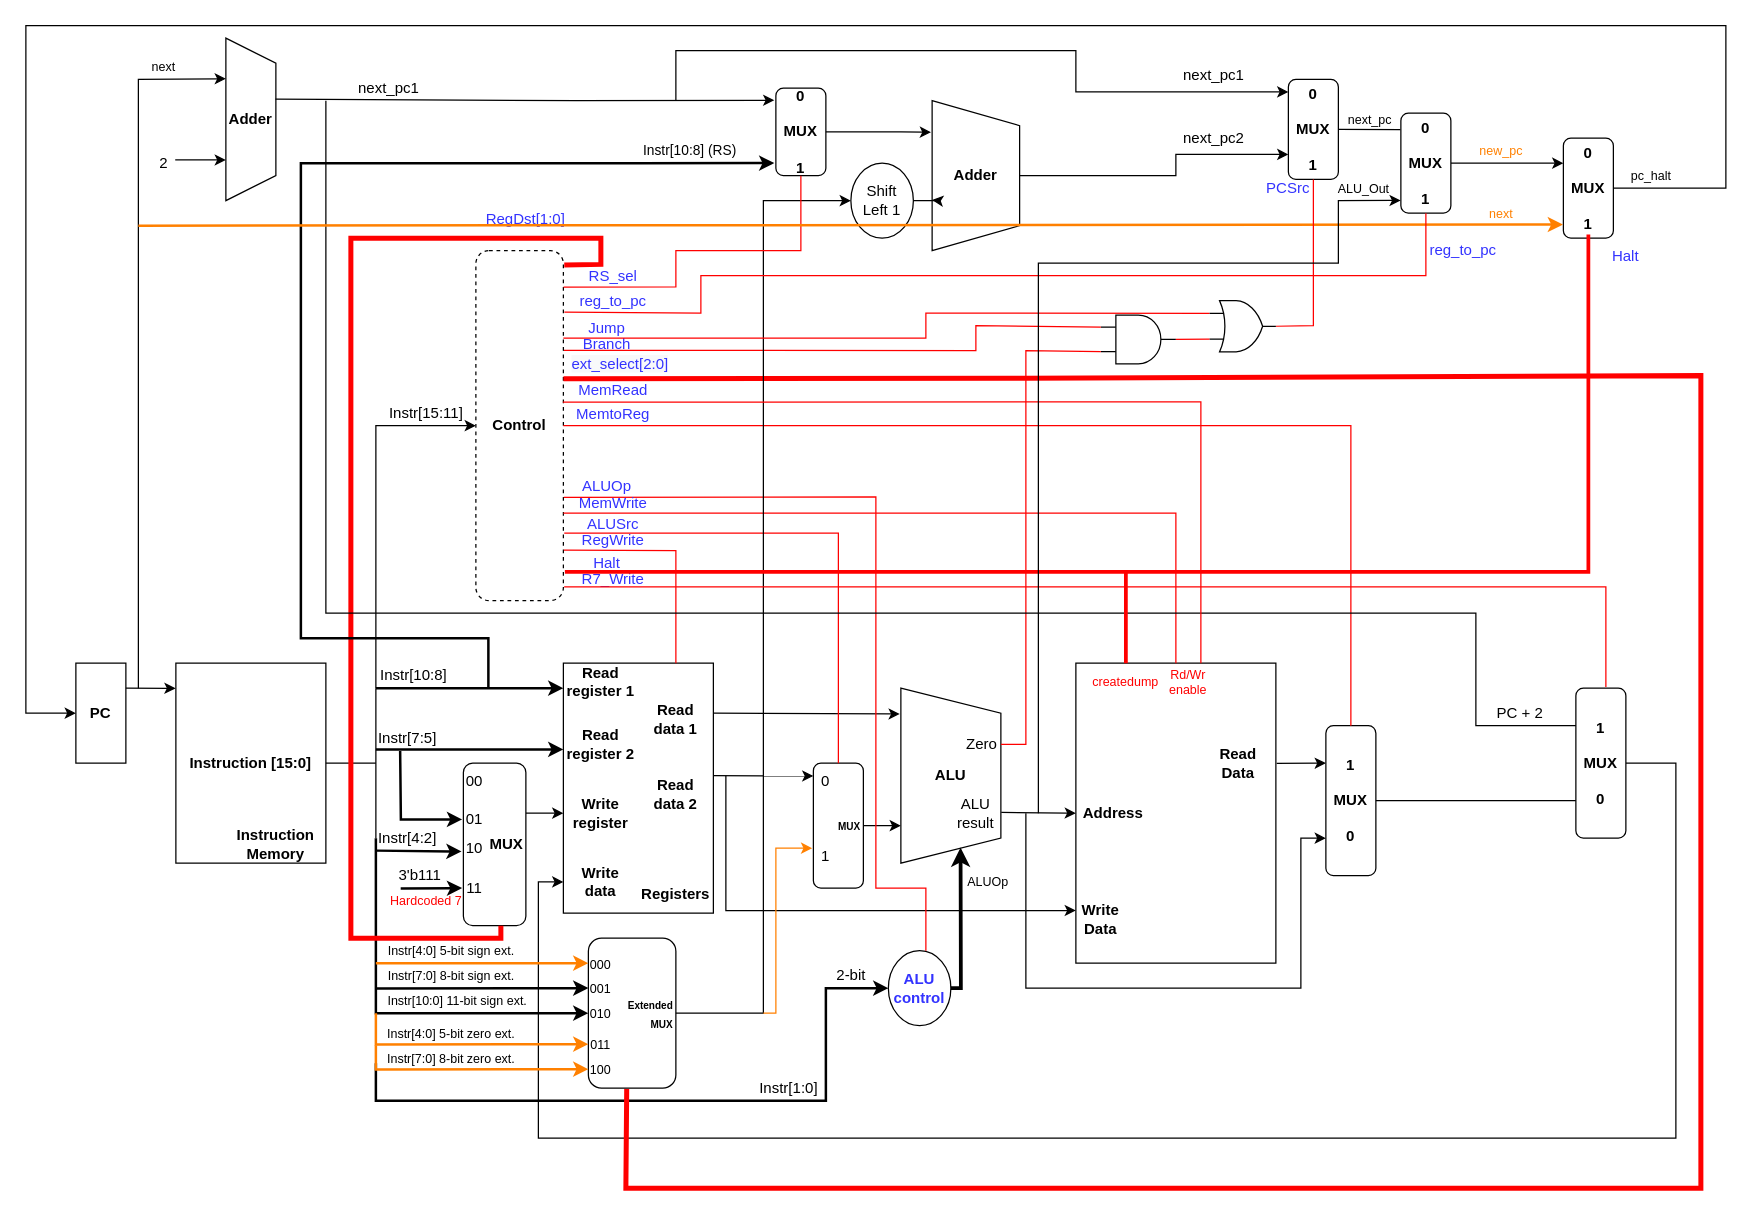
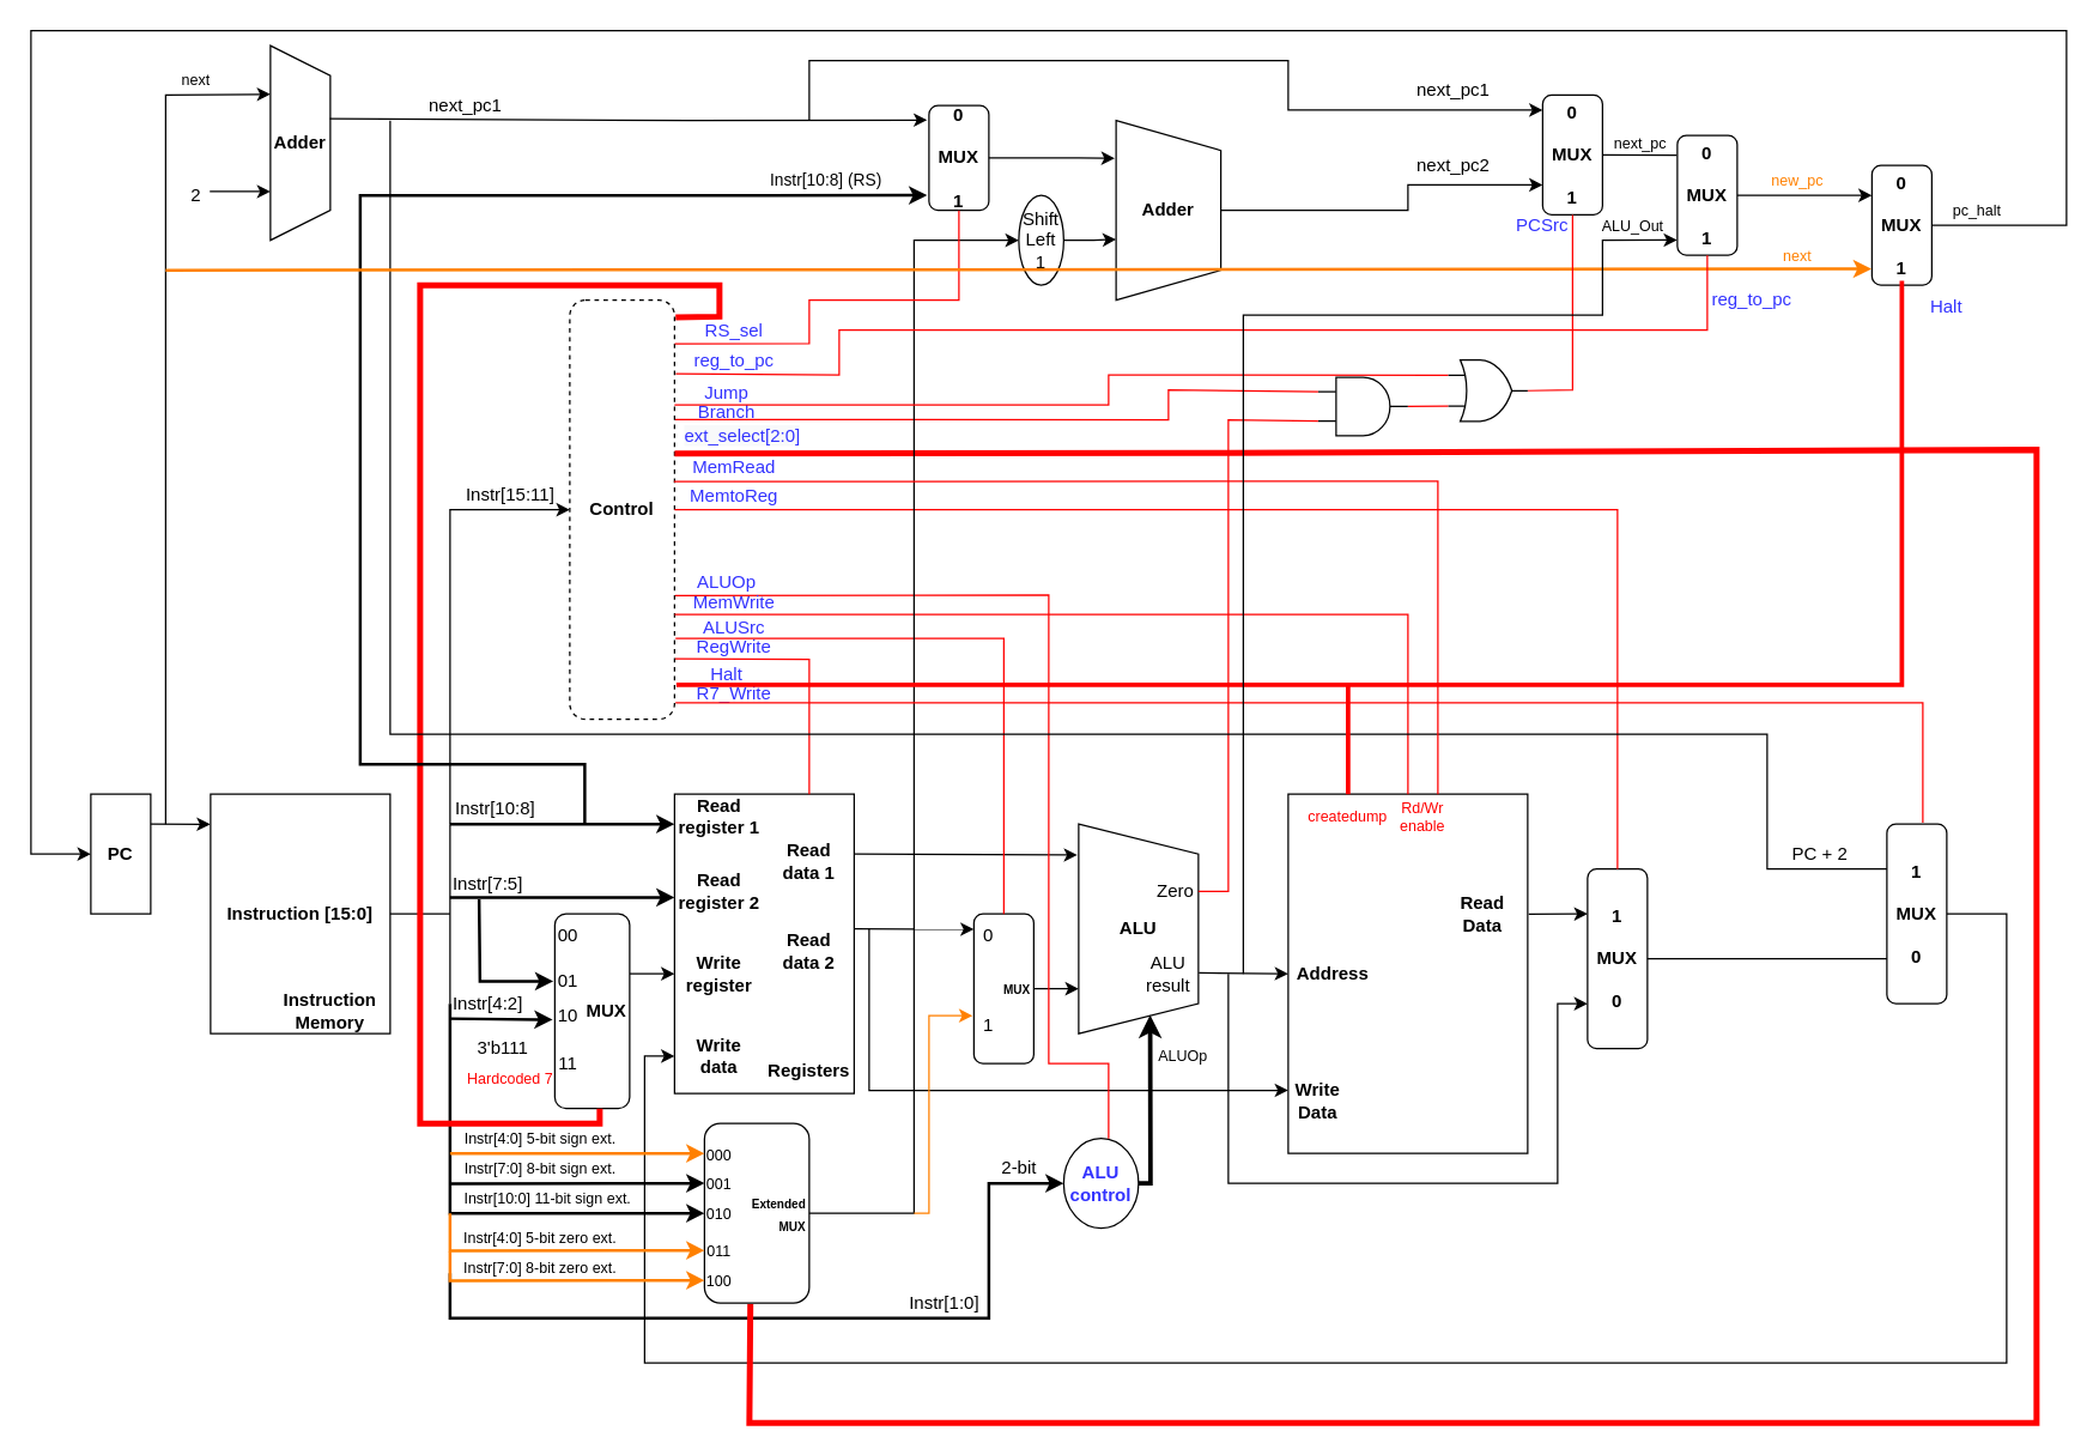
- <mxCell id="11" value="Shift&lt;br&gt;Left 1" style="ellipse;whiteSpace=wrap;html=1;" parent="1" vertex="1"><mxGeometry x="680" y="130" width="50" height="60" as="geometry" /></mxCell>
+ <mxCell id="11" value="Shift&lt;br&gt;Left 1" style="ellipse;whiteSpace=wrap;html=1;" parent="1" vertex="1"><mxGeometry x="680" y="130" width="30" height="60" as="geometry" /></mxCell>
- <mxCell id="47" value="&lt;font color=&quot;#3333ff&quot;&gt;RegDst[1:0]&lt;/font&gt;" style="text;html=1;strokeColor=none;fillColor=none;align=center;verticalAlign=middle;whiteSpace=wrap;rounded=0;" parent="1" vertex="1"><mxGeometry x="390" y="160" width="60" height="30" as="geometry" /></mxCell>
- <mxCell id="92" value="" style="endArrow=classic;html=1;rounded=0;strokeColor=#000000;strokeWidth=2;entryX=0;entryY=0.5;entryDx=0;entryDy=0;exitX=0.197;exitY=1.016;exitDx=0;exitDy=0;exitPerimeter=0;" parent="1" source="109" target="91" edge="1"><mxGeometry width="50" height="50" relative="1" as="geometry"><mxPoint x="310" y="710" as="sourcePoint" /><mxPoint x="190" y="720" as="targetPoint" /></mxGeometry></mxCell>
